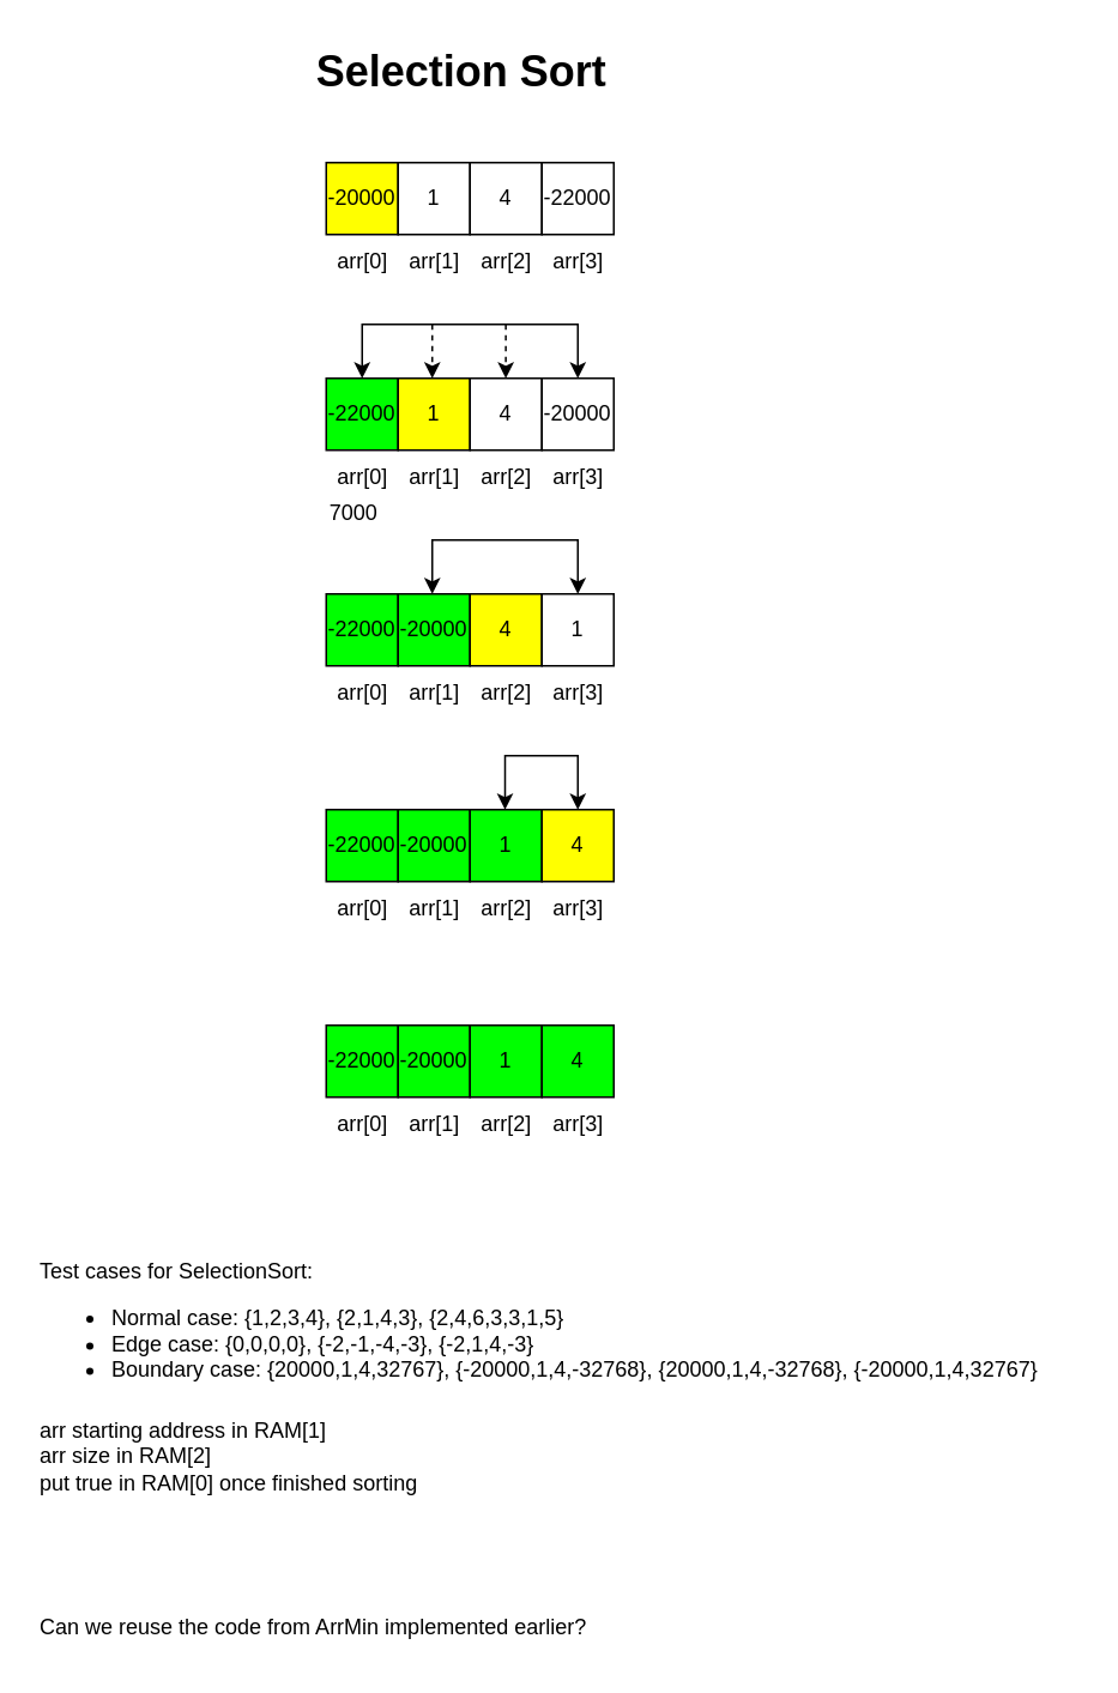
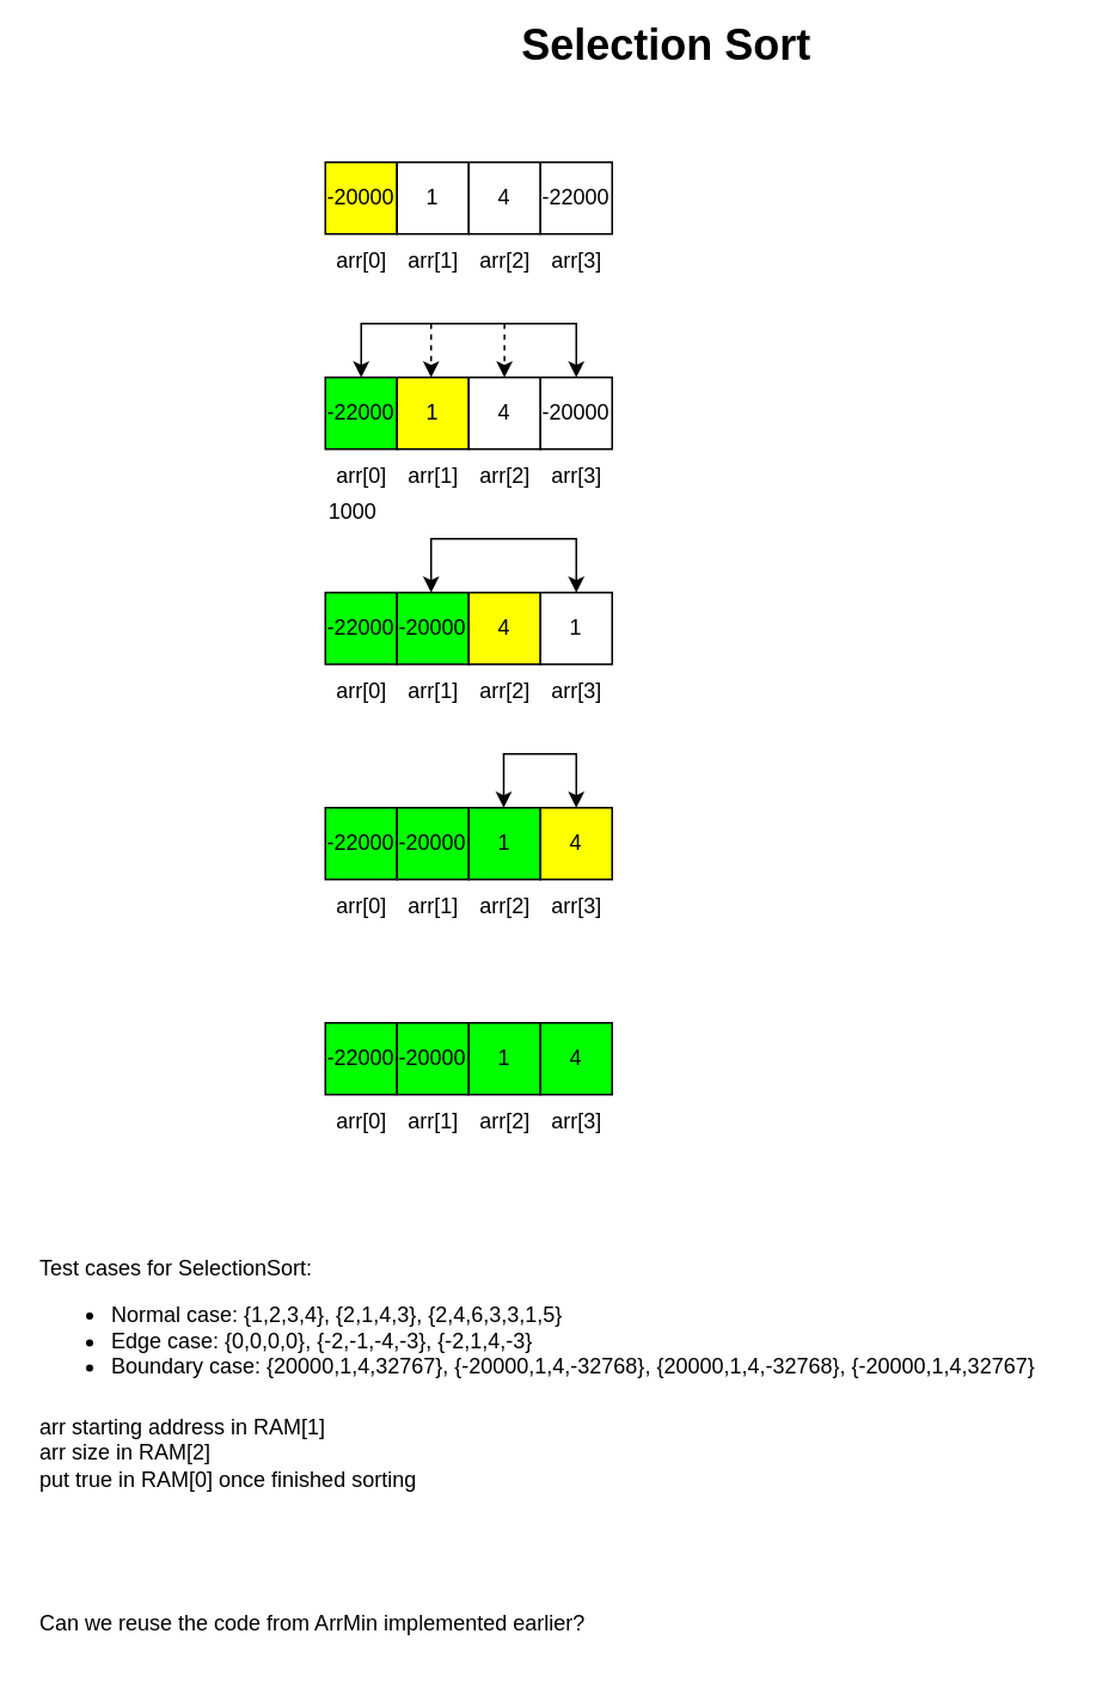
- <mxCell id="2" value="Selection Sort" style="text;html=1;align=center;verticalAlign=middle;resizable=0;points=[];autosize=1;strokeColor=none;fillColor=none;fontSize=24;fontStyle=1" vertex="1" parent="1"><mxGeometry x="166" y="20" width="180" height="40" as="geometry" /></mxCell>
+ <mxCell id="2" value="Selection Sort" style="text;html=1;align=center;verticalAlign=middle;resizable=0;points=[];autosize=1;strokeColor=none;fillColor=none;fontSize=24;fontStyle=1" vertex="1" parent="1"><mxGeometry x="281" y="5" width="180" height="40" as="geometry" /></mxCell>
- <mxCell id="51" value="7000" style="text;html=1;align=center;verticalAlign=middle;resizable=0;points=[];autosize=1;strokeColor=none;fillColor=none;" vertex="1" parent="1"><mxGeometry x="171" y="270" width="50" height="30" as="geometry" /></mxCell>
+ <mxCell id="51" value="1000" style="text;html=1;align=center;verticalAlign=middle;resizable=0;points=[];autosize=1;strokeColor=none;fillColor=none;" vertex="1" parent="1"><mxGeometry x="171" y="270" width="50" height="30" as="geometry" /></mxCell>
